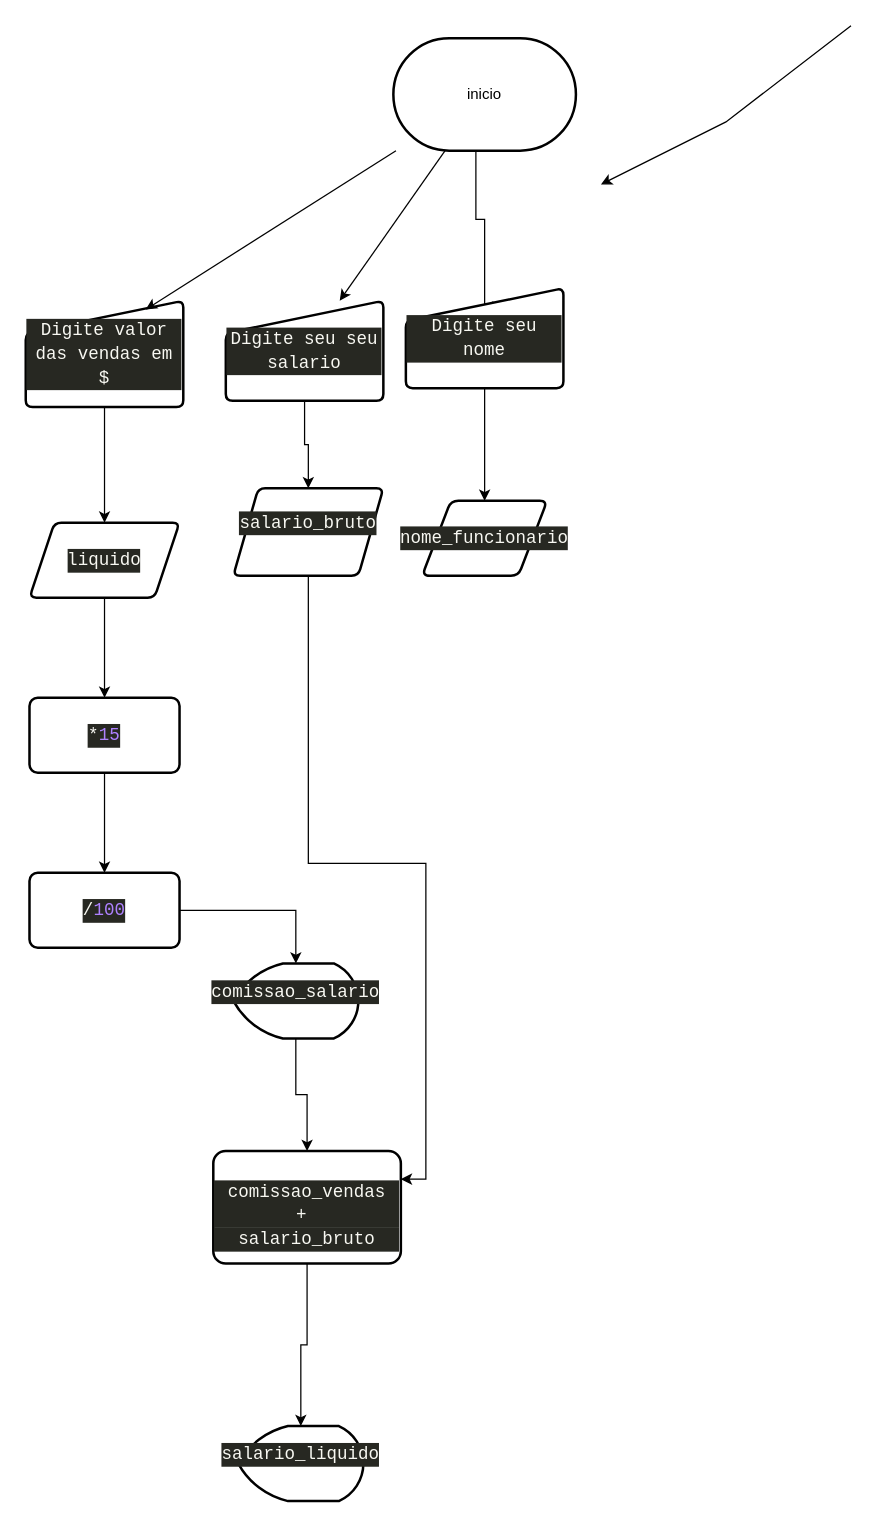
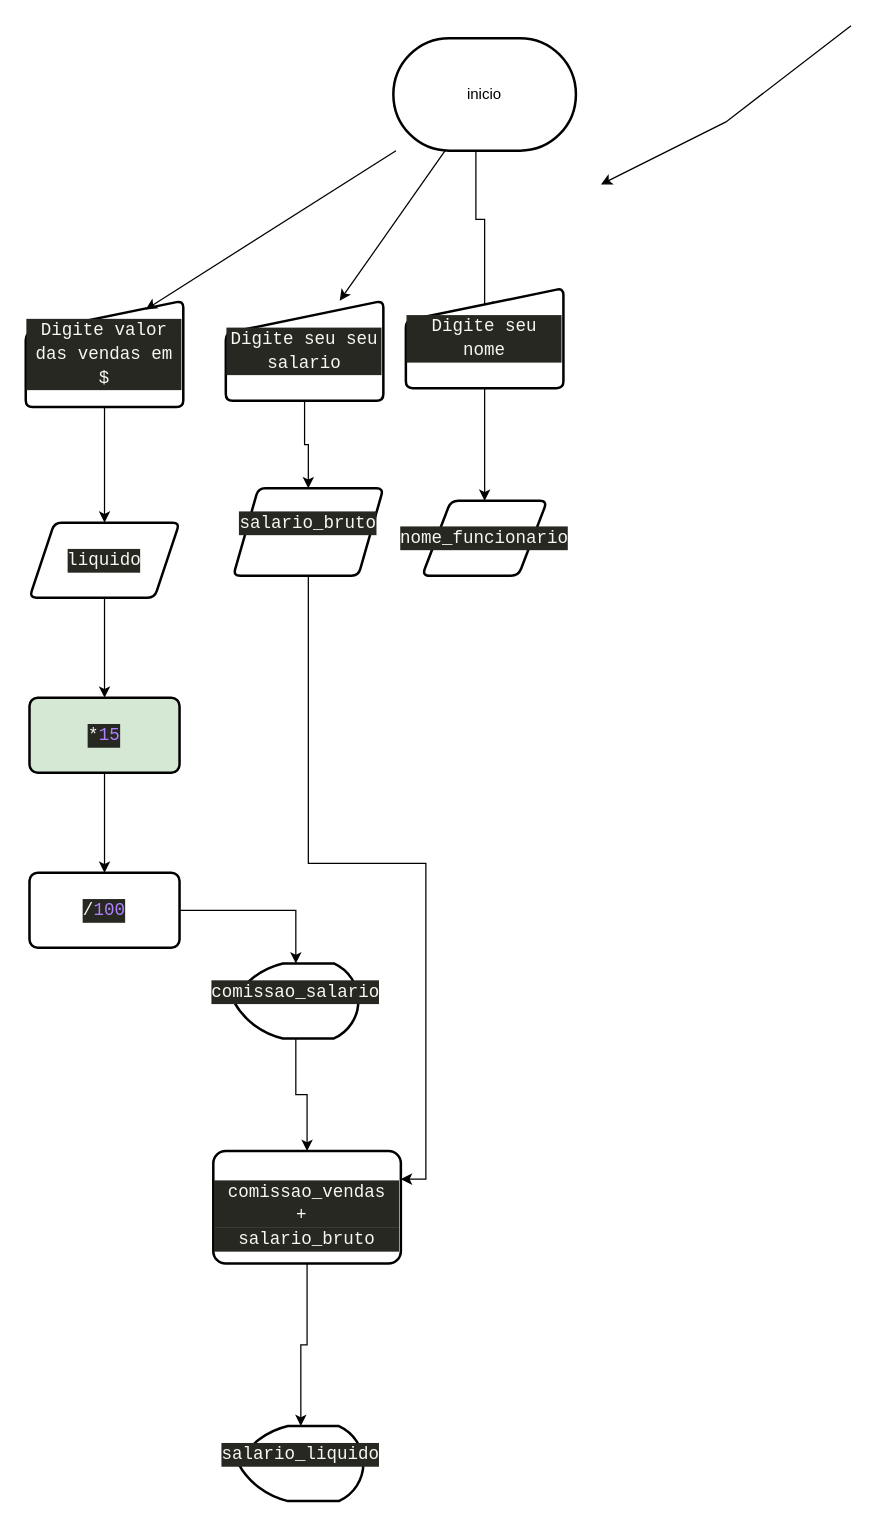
- <mxCell id="19" value="&lt;div style=&quot;color: rgb(248, 248, 242); background-color: rgb(39, 40, 34); font-family: Consolas, &amp;quot;Courier New&amp;quot;, monospace; font-size: 14px; line-height: 19px;&quot;&gt;*&lt;span style=&quot;color: #ae81ff;&quot;&gt;15&lt;/span&gt;&lt;/div&gt;" style="whiteSpace=wrap;html=1;strokeWidth=2;rounded=1;arcSize=11;" vertex="1" parent="1"><mxGeometry x="23" y="557.5" width="120" height="60" as="geometry" /></mxCell>
+ <mxCell id="19" value="&lt;div style=&quot;color: rgb(248, 248, 242); background-color: rgb(39, 40, 34); font-family: Consolas, &amp;quot;Courier New&amp;quot;, monospace; font-size: 14px; line-height: 19px;&quot;&gt;*&lt;span style=&quot;color: #ae81ff;&quot;&gt;15&lt;/span&gt;&lt;/div&gt;" style="whiteSpace=wrap;html=1;strokeWidth=2;rounded=1;arcSize=11;fillColor=#d5e8d4;" vertex="1" parent="1"><mxGeometry x="23" y="557.5" width="120" height="60" as="geometry" /></mxCell>
